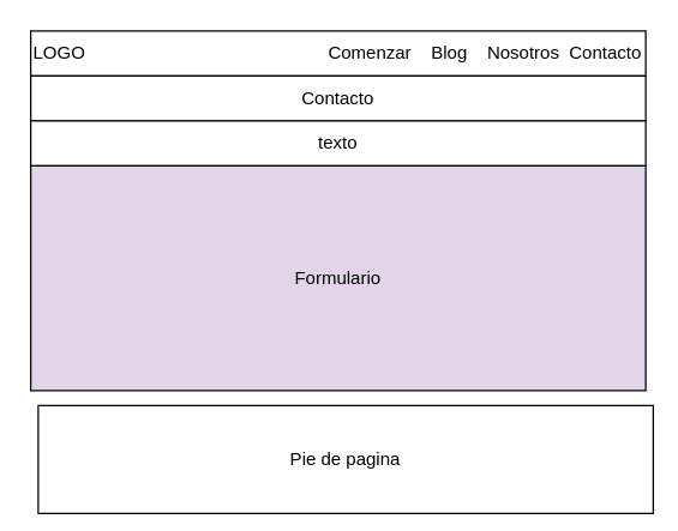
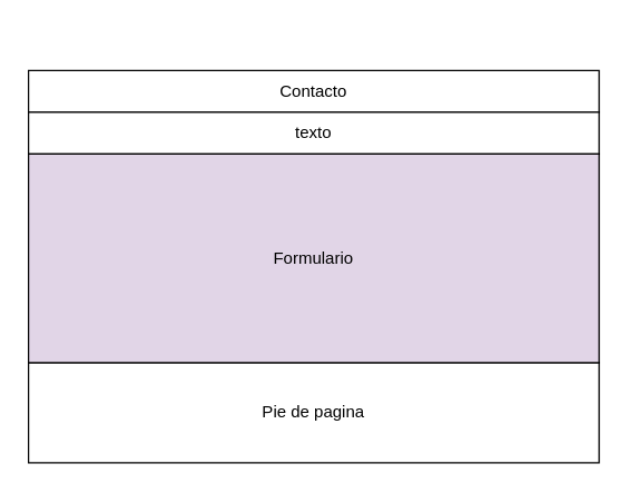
- <mxCell id="2" value="LOGO&amp;nbsp; &amp;nbsp;&lt;span style=&quot;white-space: pre&quot;&gt;&#09;&lt;/span&gt;&lt;span style=&quot;white-space: pre&quot;&gt;&#09;&lt;/span&gt;&lt;span style=&quot;white-space: pre&quot;&gt;&#09;&lt;/span&gt;&lt;span style=&quot;white-space: pre&quot;&gt;&#09;&lt;/span&gt;&lt;span style=&quot;white-space: pre&quot;&gt;&#09;&lt;/span&gt;&lt;span style=&quot;white-space: pre&quot;&gt;&#09;&lt;/span&gt; &amp;nbsp; Comenzar&amp;nbsp; &amp;nbsp; Blog&amp;nbsp; &amp;nbsp; Nosotros&amp;nbsp; Contacto" style="rounded=0;whiteSpace=wrap;html=1;align=left;" parent="1" vertex="1"><mxGeometry width="410" height="30" as="geometry" x="20" y="20" /></mxCell>
- <mxCell id="5" value="Pie de pagina" style="rounded=0;whiteSpace=wrap;html=1;" parent="1" vertex="1"><mxGeometry x="25" y="270" width="410" height="72" as="geometry" /></mxCell>
+ <mxCell id="5" value="Pie de pagina" style="rounded=0;whiteSpace=wrap;html=1;" parent="1" vertex="1"><mxGeometry y="260" width="410" height="72" as="geometry" x="20" /></mxCell>
